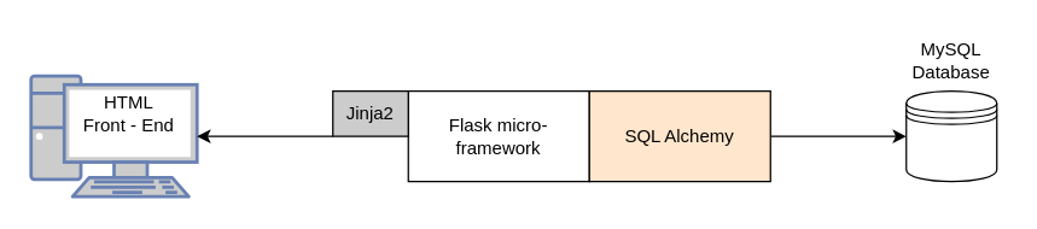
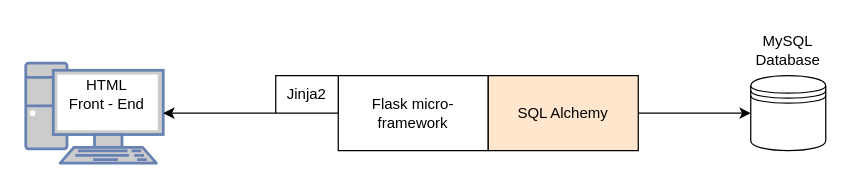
- <mxCell id="6" value="Jinja2" style="rounded=0;whiteSpace=wrap;html=1;fillColor=#cccccc;" vertex="1" parent="1"><mxGeometry x="220" y="60" width="50" height="30" as="geometry" /></mxCell>
+ <mxCell id="6" value="Jinja2" style="rounded=0;whiteSpace=wrap;html=1;" vertex="1" parent="1"><mxGeometry x="220" y="60" width="50" height="30" as="geometry" /></mxCell>
